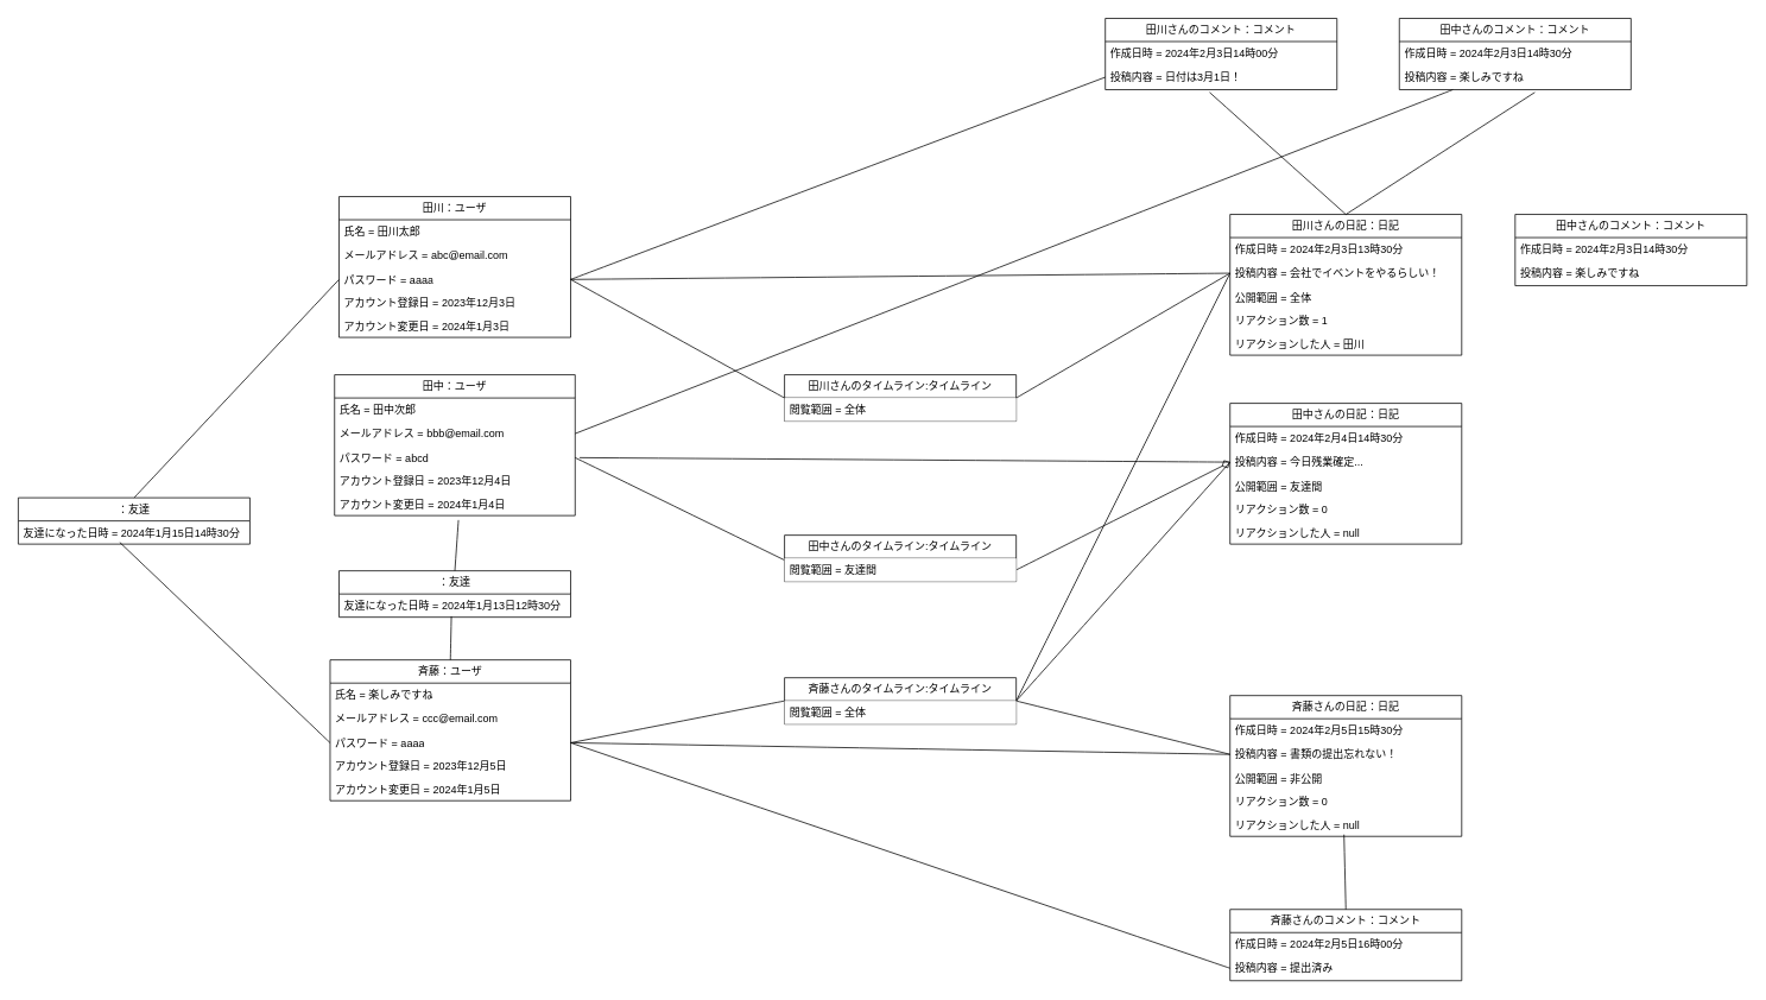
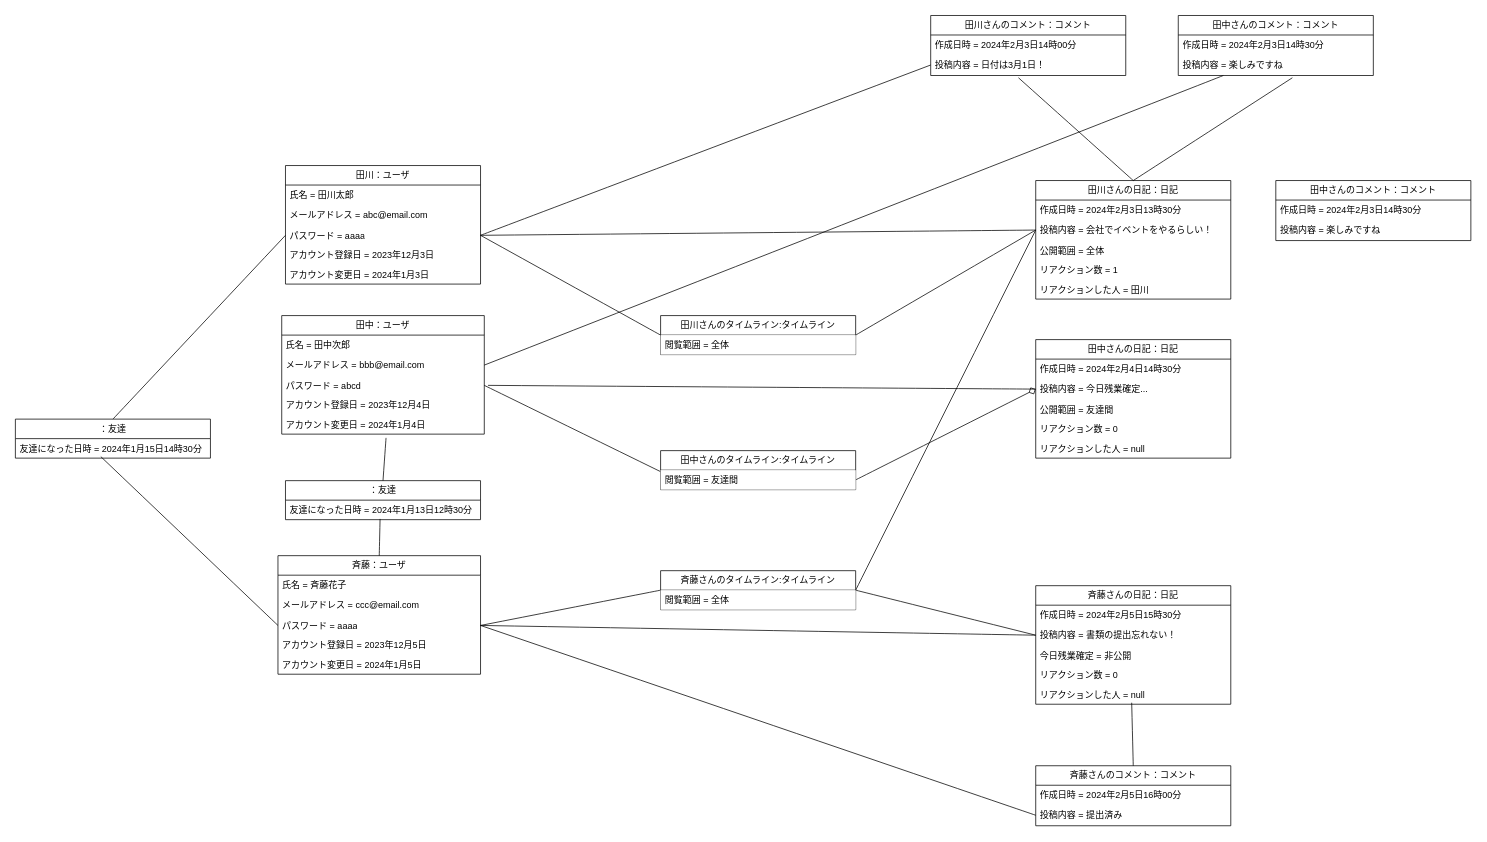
- <mxCell id="53" style="edgeStyle=none;curved=1;rounded=0;orthogonalLoop=1;jettySize=auto;html=1;exitX=1;exitY=0.5;exitDx=0;exitDy=0;entryX=0;entryY=0.5;entryDx=0;entryDy=0;fontSize=12;startSize=8;endSize=8;endArrow=none;endFill=0;" parent="1" source="57" target="28" edge="1"><mxGeometry relative="1" as="geometry" /></mxCell>
- <mxCell id="15" value="氏名 = 楽しみですね" style="text;strokeColor=none;fillColor=none;align=left;verticalAlign=top;spacingLeft=4;spacingRight=4;overflow=hidden;rotatable=0;points=[[0,0.5],[1,0.5]];portConstraint=eastwest;whiteSpace=wrap;html=1;" parent="14" vertex="1"><mxGeometry y="26" width="270" height="26" as="geometry" /></mxCell>
+ <mxCell id="15" value="氏名 = 斉藤花子" style="text;strokeColor=none;fillColor=none;align=left;verticalAlign=top;spacingLeft=4;spacingRight=4;overflow=hidden;rotatable=0;points=[[0,0.5],[1,0.5]];portConstraint=eastwest;whiteSpace=wrap;html=1;" parent="14" vertex="1"><mxGeometry y="26" width="270" height="26" as="geometry" /></mxCell>
- <mxCell id="35" value="公開範囲 = 非公開" style="text;strokeColor=none;fillColor=none;align=left;verticalAlign=top;spacingLeft=4;spacingRight=4;overflow=hidden;rotatable=0;points=[[0,0.5],[1,0.5]];portConstraint=eastwest;whiteSpace=wrap;html=1;" parent="32" vertex="1"><mxGeometry y="80" width="260" height="26" as="geometry" /></mxCell>
+ <mxCell id="35" value="今日残業確定 = 非公開" style="text;strokeColor=none;fillColor=none;align=left;verticalAlign=top;spacingLeft=4;spacingRight=4;overflow=hidden;rotatable=0;points=[[0,0.5],[1,0.5]];portConstraint=eastwest;whiteSpace=wrap;html=1;" parent="32" vertex="1"><mxGeometry y="80" width="260" height="26" as="geometry" /></mxCell>
